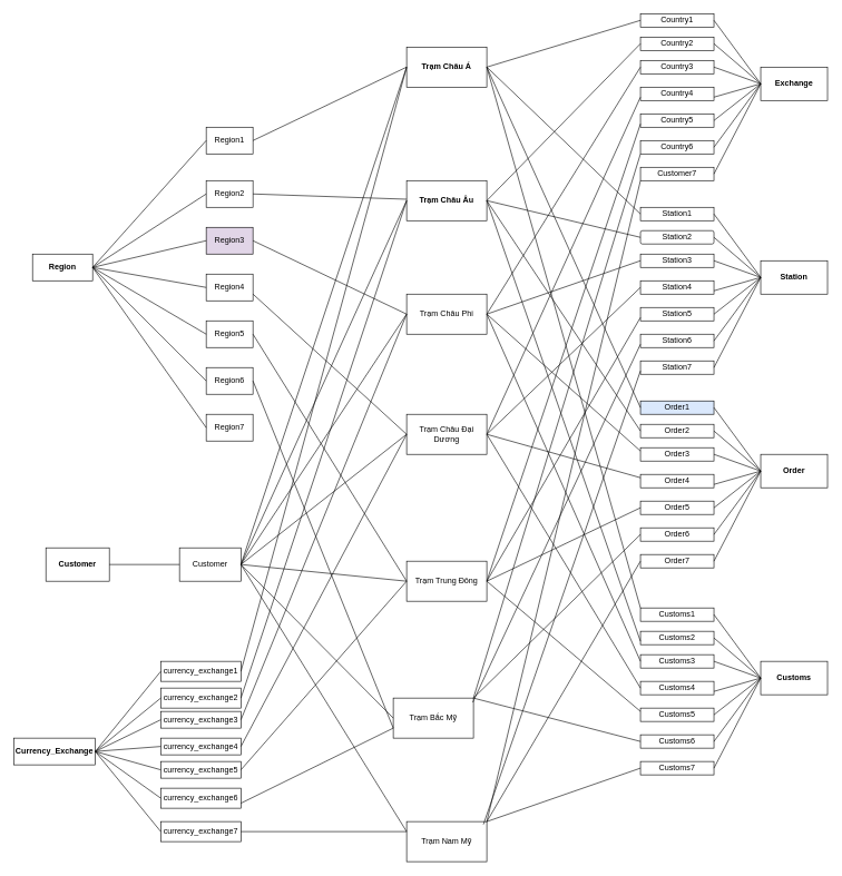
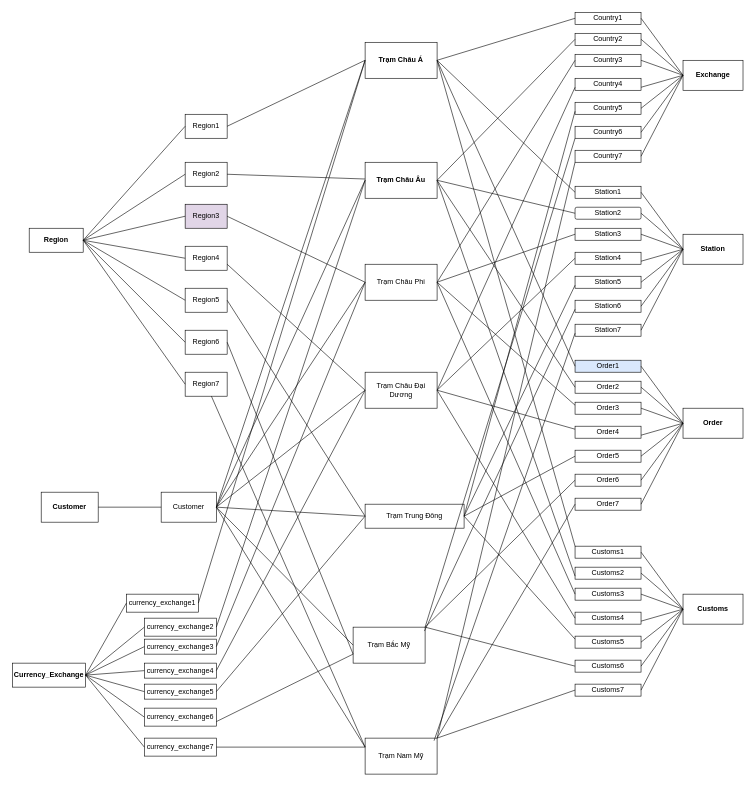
- <mxCell id="48" value="Customer7" style="rounded=0;whiteSpace=wrap;html=1;" vertex="1" parent="1"><mxGeometry x="958" y="250" width="110" height="20" as="geometry" /></mxCell>
+ <mxCell id="48" value="Country7" style="rounded=0;whiteSpace=wrap;html=1;" vertex="1" parent="1"><mxGeometry x="958" y="250" width="110" height="20" as="geometry" /></mxCell>
- <mxCell id="14" value="Trạm Trung Đông" style="rounded=0;whiteSpace=wrap;html=1;" parent="1" vertex="1"><mxGeometry x="608" y="840" width="120" height="60" as="geometry" /></mxCell>
+ <mxCell id="14" value="Trạm Trung Đông" style="rounded=0;whiteSpace=wrap;html=1;" parent="1" vertex="1"><mxGeometry x="608" y="840" width="165" height="40" as="geometry" /></mxCell>
- <mxCell id="130" value="currency_exchange1" style="rounded=0;whiteSpace=wrap;html=1;" vertex="1" parent="1"><mxGeometry x="240" y="990" width="120" height="30" as="geometry" /></mxCell>
+ <mxCell id="130" value="currency_exchange1" style="rounded=0;whiteSpace=wrap;html=1;" vertex="1" parent="1"><mxGeometry x="210" y="990" width="120" height="30" as="geometry" /></mxCell>
+ <mxCell id="33" value="" style="endArrow=none;html=1;rounded=0;entryX=0;entryY=0.25;entryDx=0;entryDy=0;" edge="1" parent="1" source="9" target="16"><mxGeometry width="50" height="50" relative="1" as="geometry"><mxPoint x="418" y="680" as="sourcePoint" /><mxPoint x="468" y="630" as="targetPoint" /></mxGeometry></mxCell>
